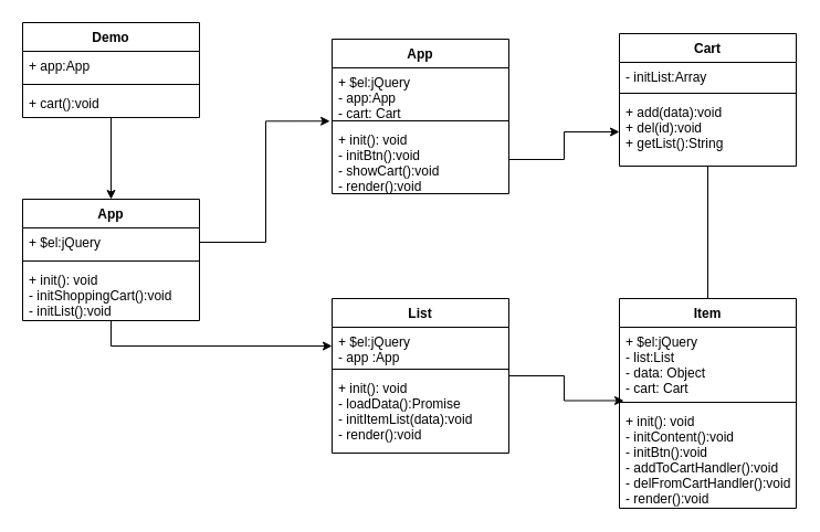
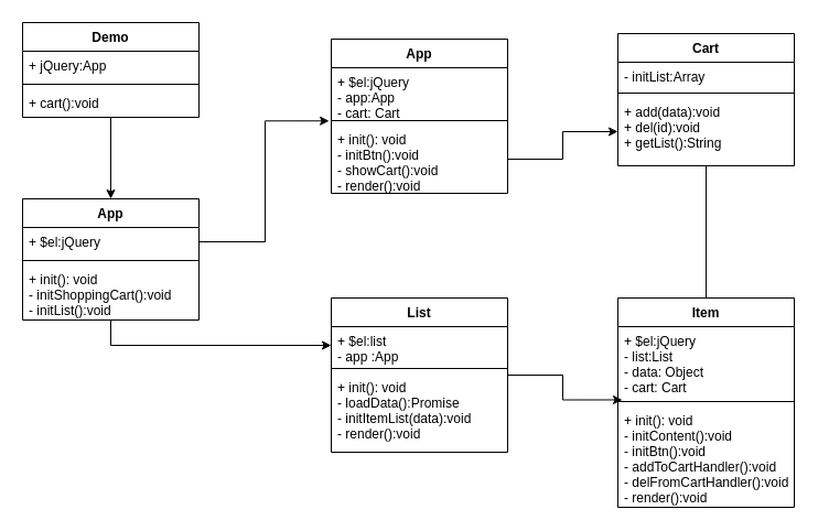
- <mxCell id="4" value="+ app:App" style="text;strokeColor=none;fillColor=none;align=left;verticalAlign=top;spacingLeft=4;spacingRight=4;overflow=hidden;rotatable=0;points=[[0,0.5],[1,0.5]];portConstraint=eastwest;" vertex="1" parent="3"><mxGeometry y="26" width="160" height="26" as="geometry" /></mxCell>
+ <mxCell id="4" value="+ jQuery:App" style="text;strokeColor=none;fillColor=none;align=left;verticalAlign=top;spacingLeft=4;spacingRight=4;overflow=hidden;rotatable=0;points=[[0,0.5],[1,0.5]];portConstraint=eastwest;" vertex="1" parent="3"><mxGeometry y="26" width="160" height="26" as="geometry" /></mxCell>
- <mxCell id="14" value="+ $el:jQuery&#10;- app :App" style="text;strokeColor=none;fillColor=none;align=left;verticalAlign=top;spacingLeft=4;spacingRight=4;overflow=hidden;rotatable=0;points=[[0,0.5],[1,0.5]];portConstraint=eastwest;" vertex="1" parent="13"><mxGeometry y="26" width="160" height="34" as="geometry" /></mxCell>
+ <mxCell id="14" value="+ $el:list&#10;- app :App" style="text;strokeColor=none;fillColor=none;align=left;verticalAlign=top;spacingLeft=4;spacingRight=4;overflow=hidden;rotatable=0;points=[[0,0.5],[1,0.5]];portConstraint=eastwest;" vertex="1" parent="13"><mxGeometry y="26" width="160" height="34" as="geometry" /></mxCell>
